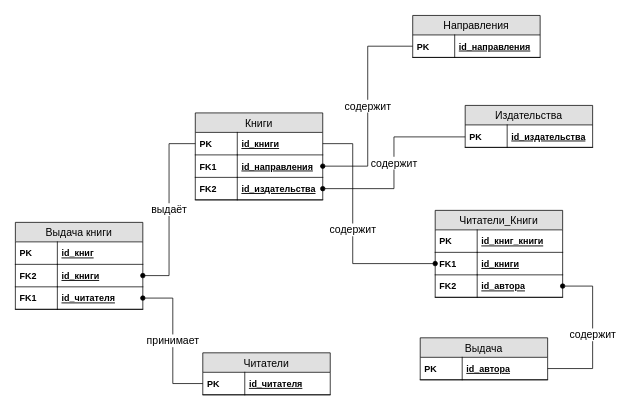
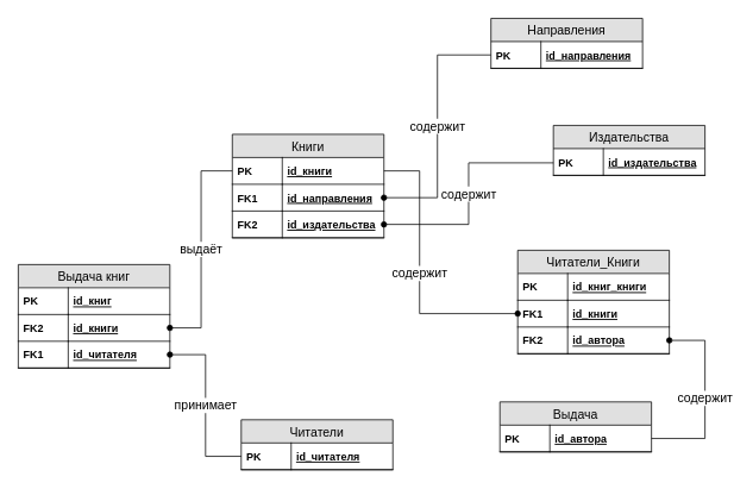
- <mxCell id="2" value="Выдача книги" style="swimlane;fontStyle=0;childLayout=stackLayout;horizontal=1;startSize=26;fillColor=#e0e0e0;horizontalStack=0;resizeParent=1;resizeParentMax=0;resizeLast=0;collapsible=1;marginBottom=0;swimlaneFillColor=#ffffff;align=center;fontSize=14;" parent="1" vertex="1"><mxGeometry x="20" y="296" width="170" height="116" as="geometry"><mxRectangle x="150" y="170" width="110" height="26" as="alternateBounds" /></mxGeometry></mxCell>
+ <mxCell id="2" value="Выдача книг" style="swimlane;fontStyle=0;childLayout=stackLayout;horizontal=1;startSize=26;fillColor=#e0e0e0;horizontalStack=0;resizeParent=1;resizeParentMax=0;resizeLast=0;collapsible=1;marginBottom=0;swimlaneFillColor=#ffffff;align=center;fontSize=14;" parent="1" vertex="1"><mxGeometry x="20" y="296" width="170" height="116" as="geometry"><mxRectangle x="150" y="170" width="110" height="26" as="alternateBounds" /></mxGeometry></mxCell>
